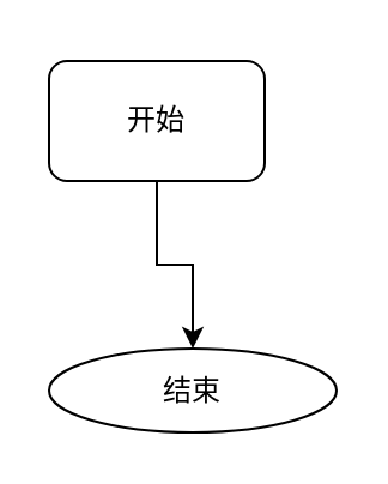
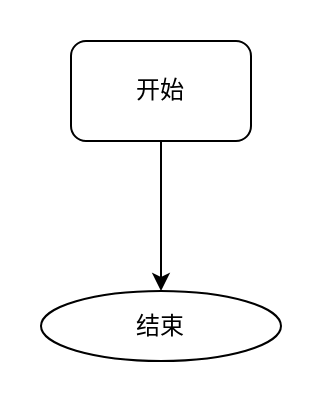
- <mxCell id="3" value="开始" style="rounded=1;whiteSpace=wrap;html=1;" parent="1" vertex="1"><mxGeometry x="20" y="25" width="90" height="50" as="geometry" /></mxCell>
+ <mxCell id="3" value="开始" style="rounded=1;whiteSpace=wrap;html=1;" parent="1" vertex="1"><mxGeometry x="35" y="20" width="90" height="50" as="geometry" /></mxCell>
